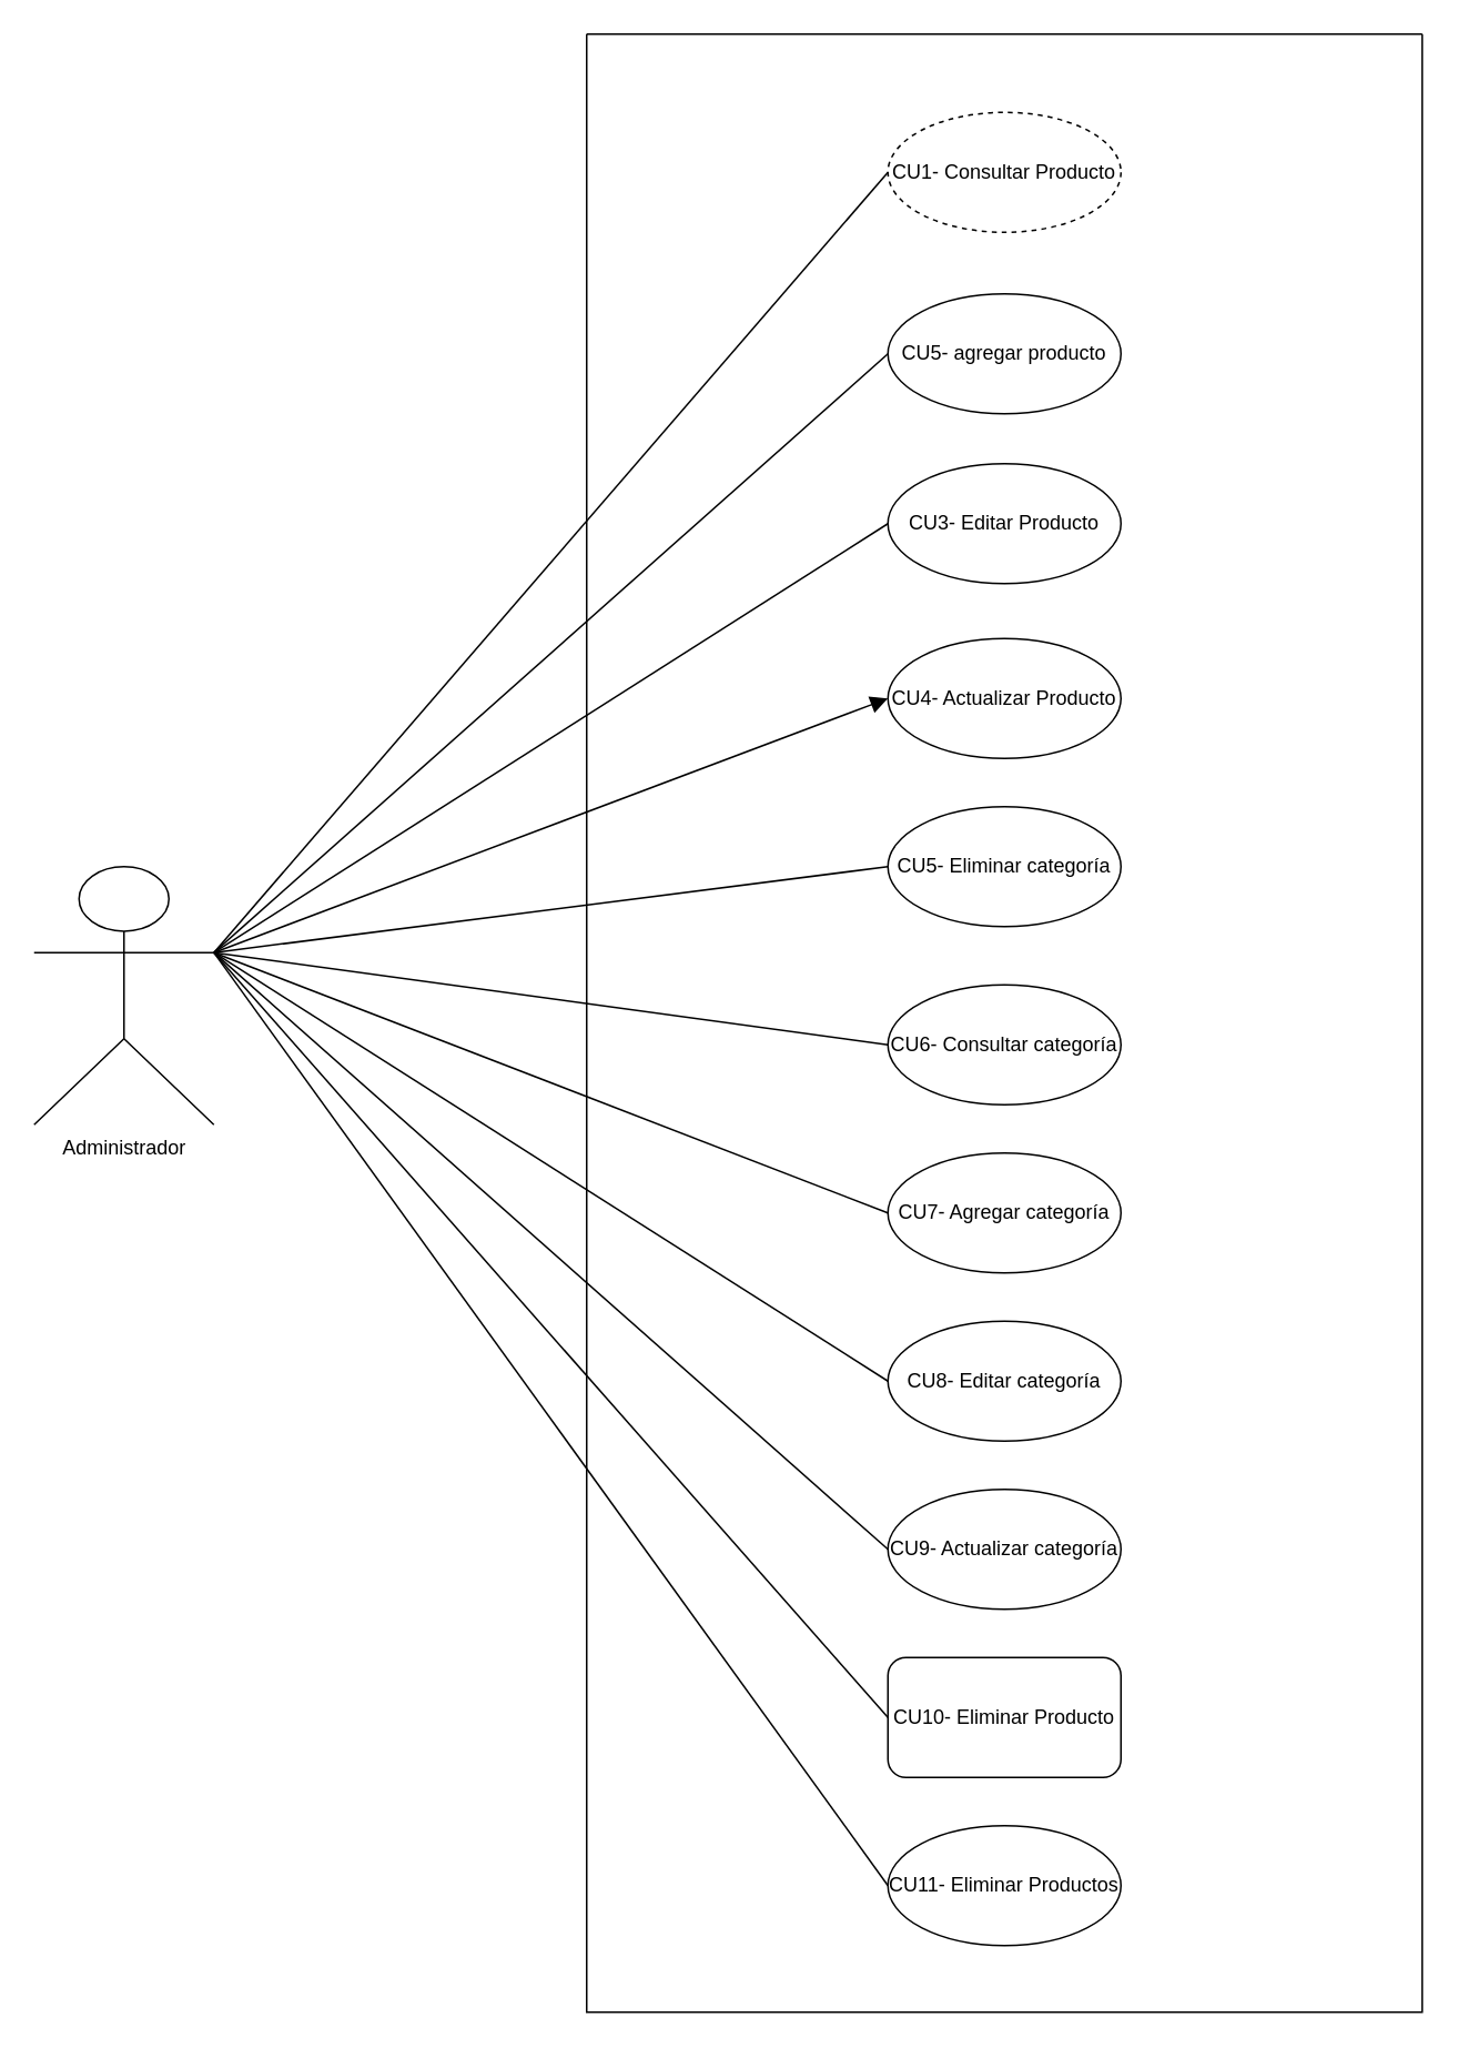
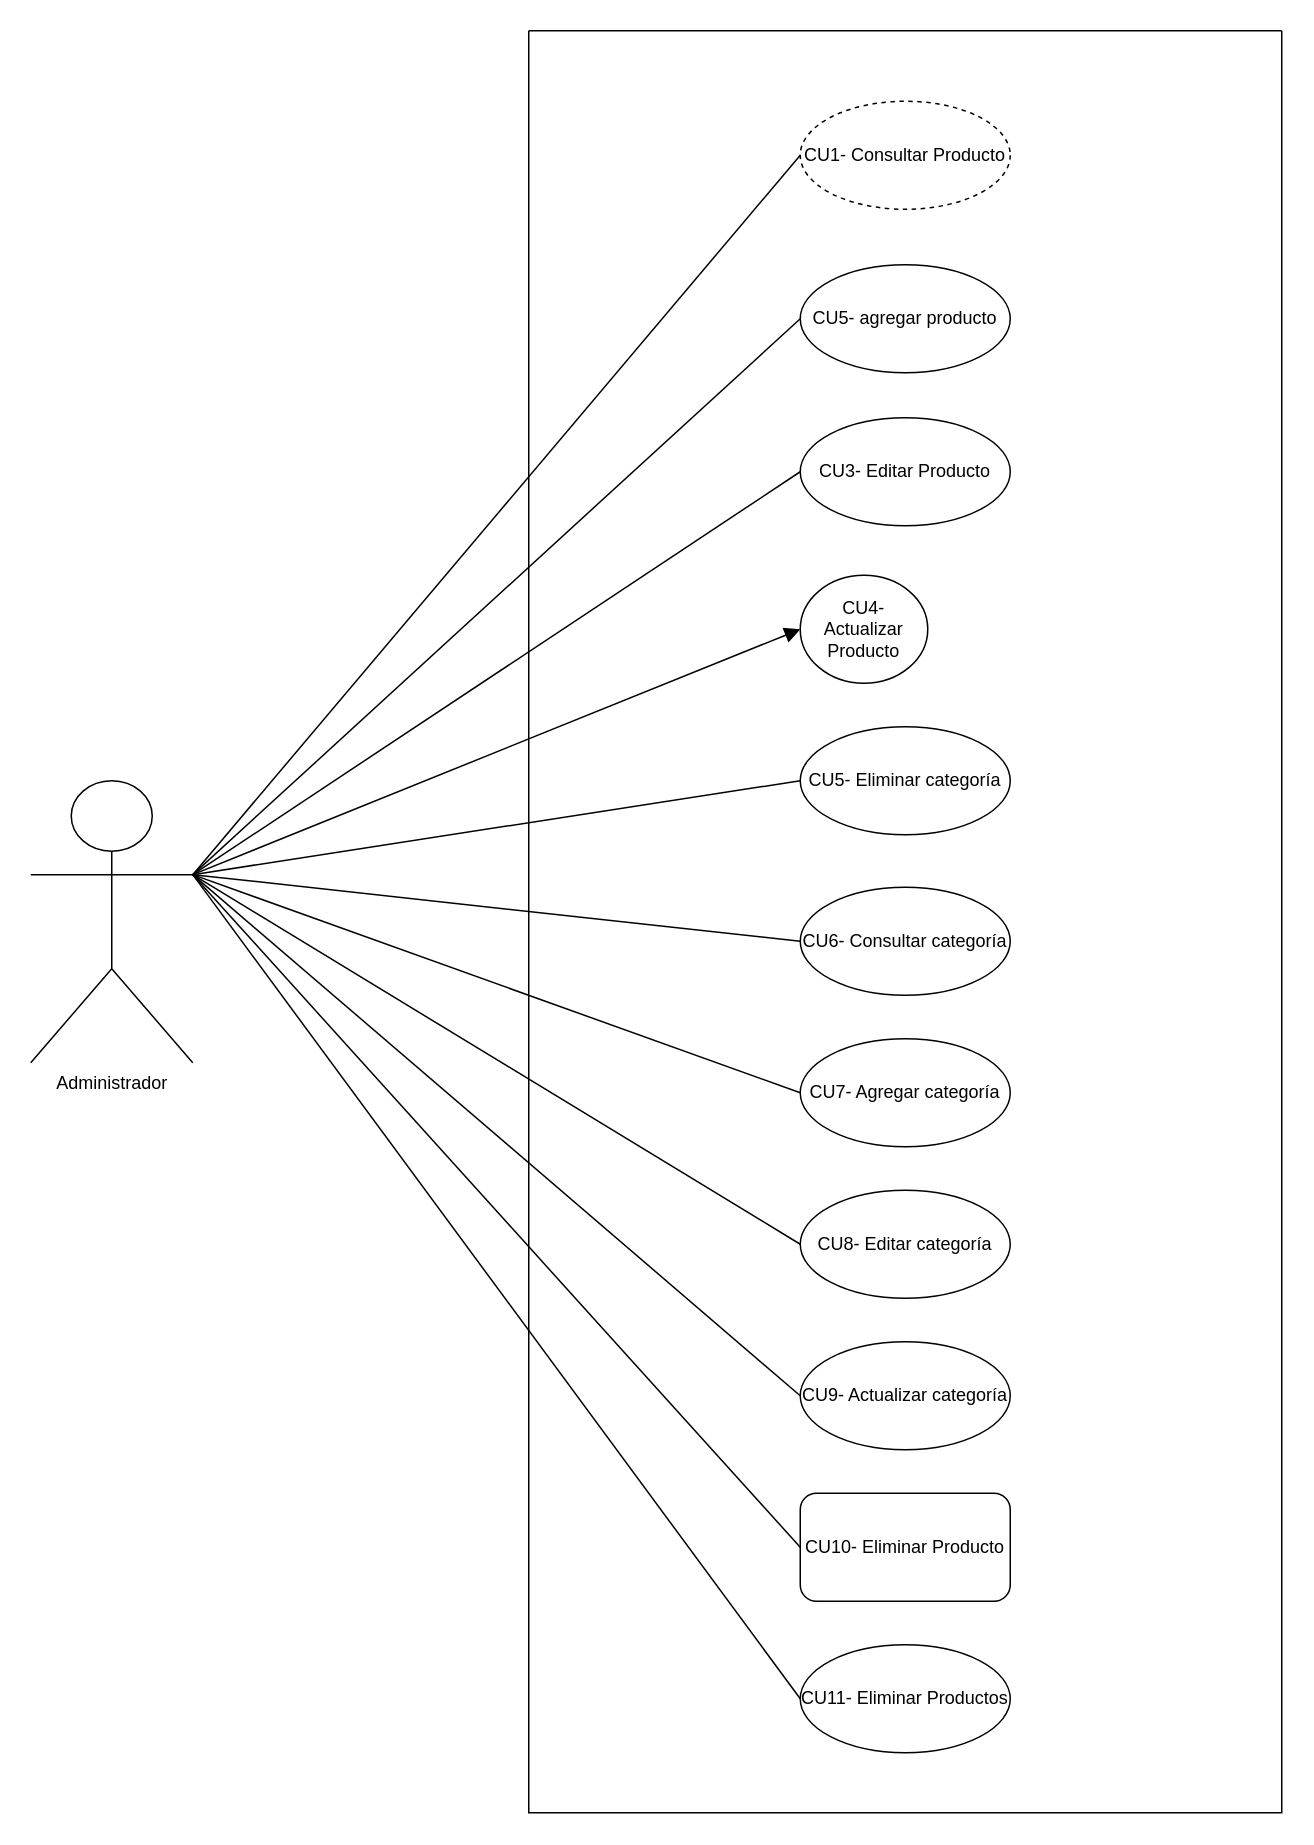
- <mxCell id="7" value="CU4- Actualizar Producto" style="ellipse;whiteSpace=wrap;html=1;" vertex="1" parent="3"><mxGeometry x="181" y="363" width="140" height="72" as="geometry" /></mxCell>
+ <mxCell id="7" value="CU4- Actualizar Producto" style="ellipse;whiteSpace=wrap;html=1;" vertex="1" parent="3"><mxGeometry x="181" y="363" width="85" height="72" as="geometry" /></mxCell>
- <mxCell id="2" value="Administrador&lt;div&gt;&lt;br&gt;&lt;/div&gt;" style="shape=umlActor;verticalLabelPosition=bottom;verticalAlign=top;html=1;outlineConnect=0;" vertex="1" parent="1"><mxGeometry x="20" y="520" width="108" height="155" as="geometry" /></mxCell>
+ <mxCell id="2" value="Administrador&lt;div&gt;&lt;br&gt;&lt;/div&gt;" style="shape=umlActor;verticalLabelPosition=bottom;verticalAlign=top;html=1;outlineConnect=0;" vertex="1" parent="1"><mxGeometry x="20" y="520" width="108" height="188" as="geometry" /></mxCell>
